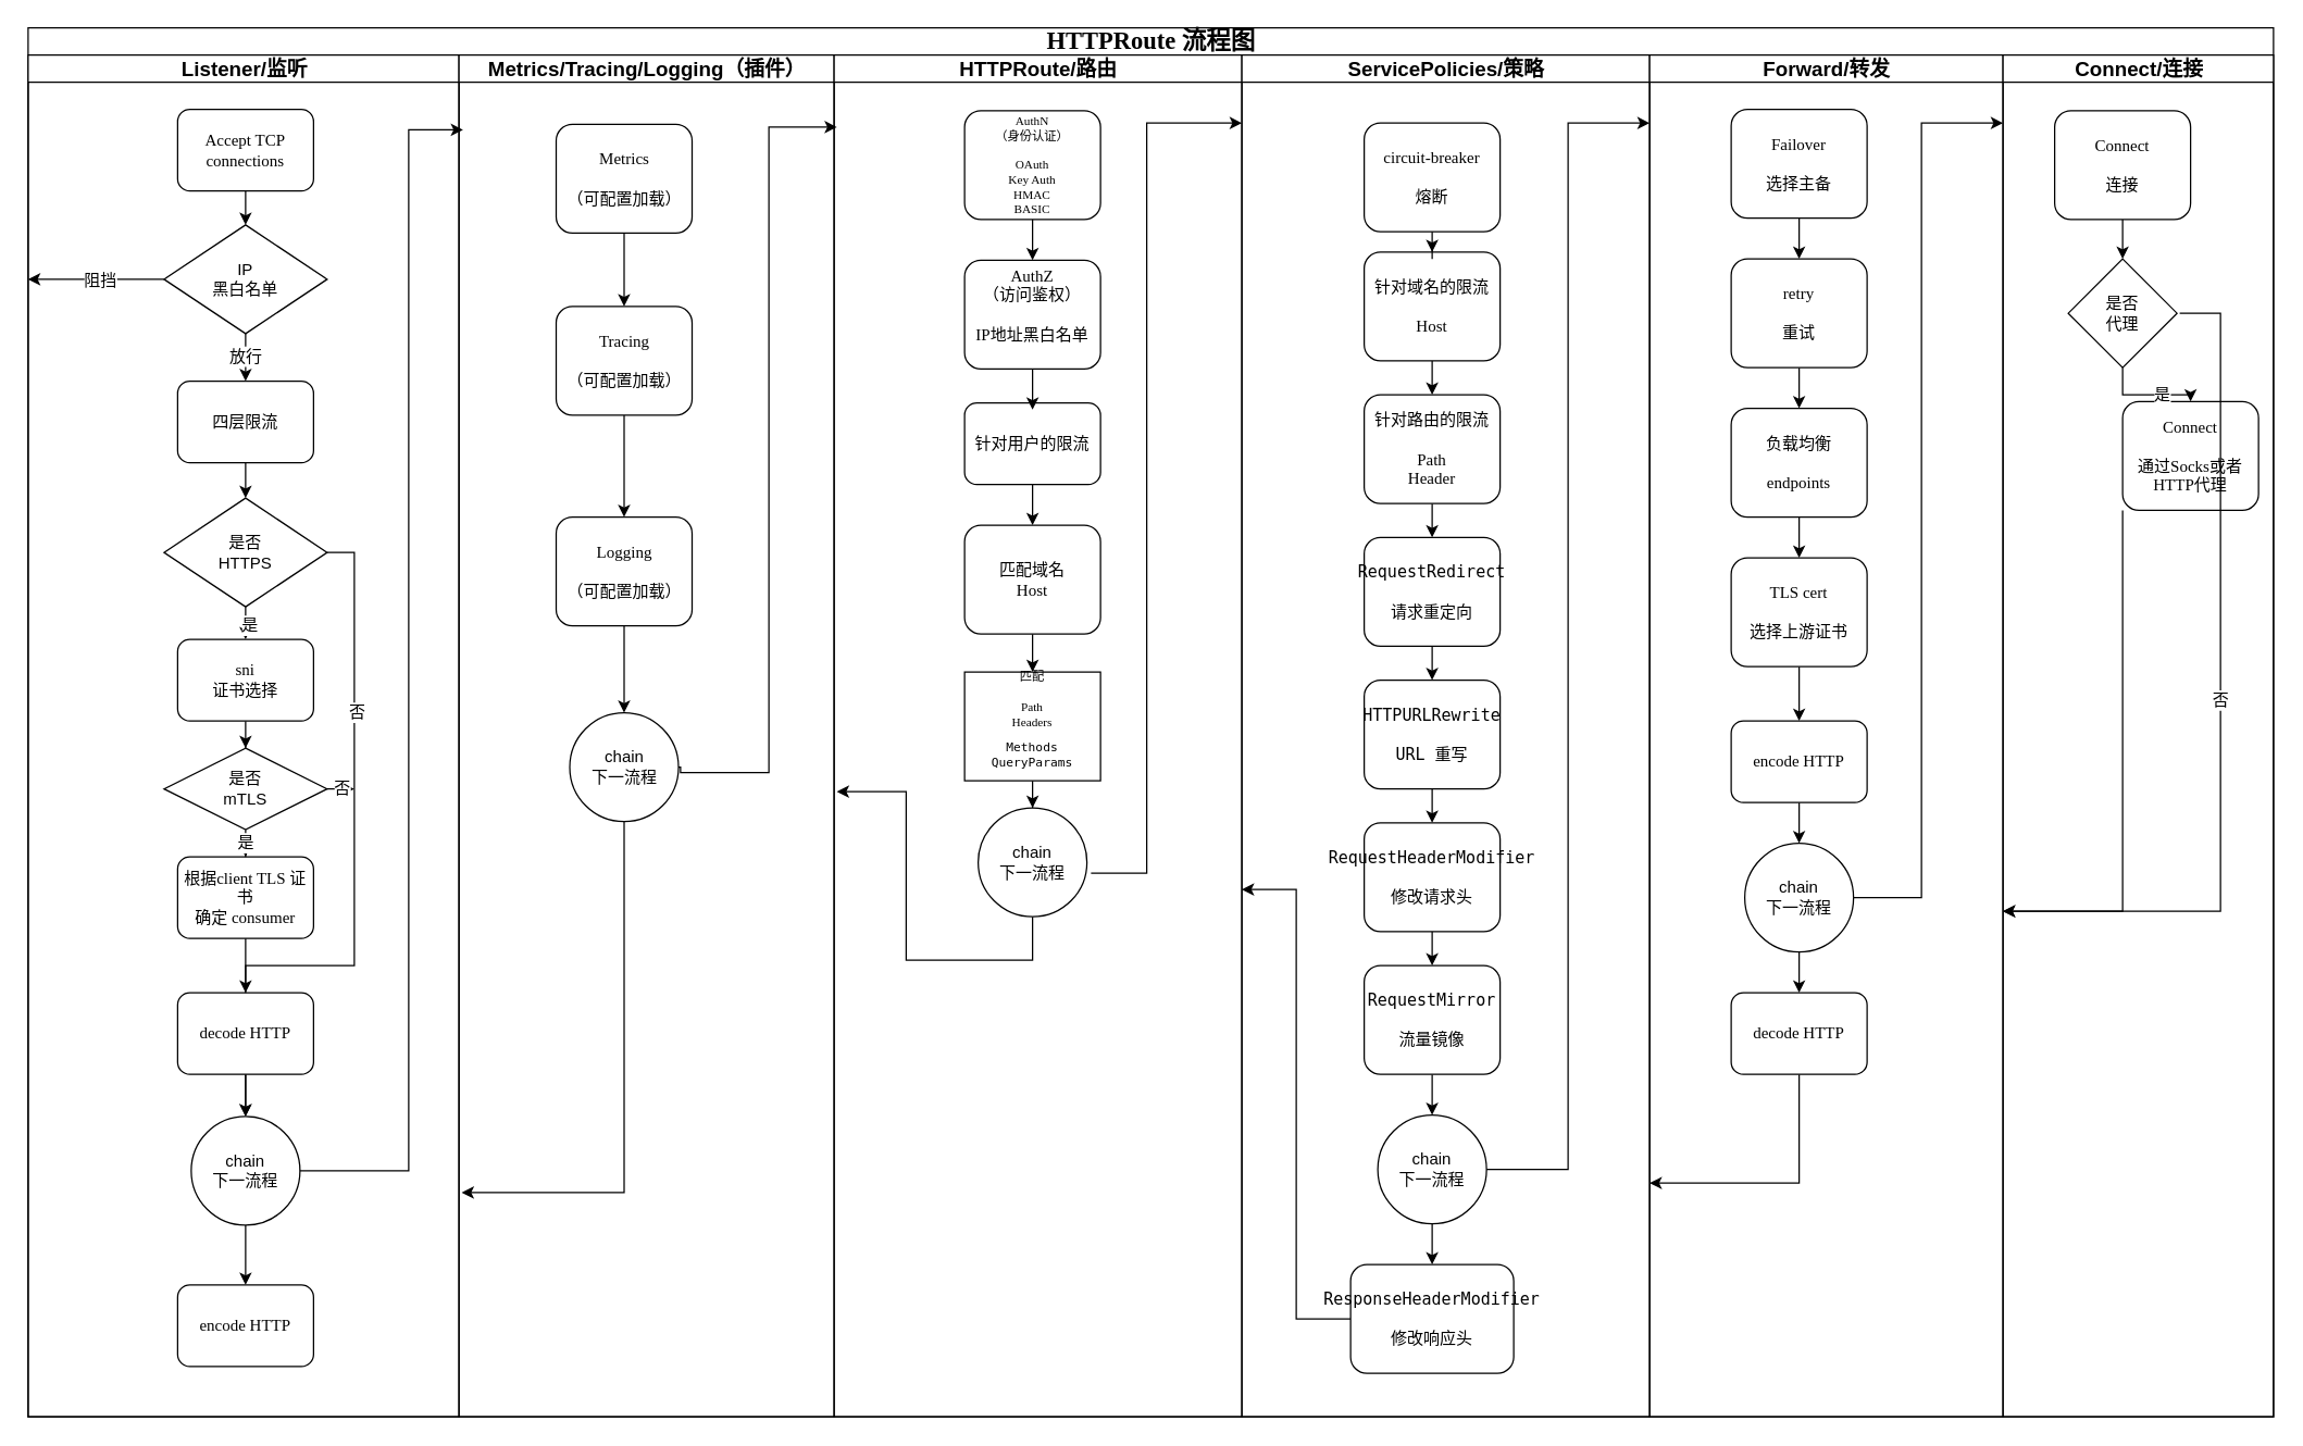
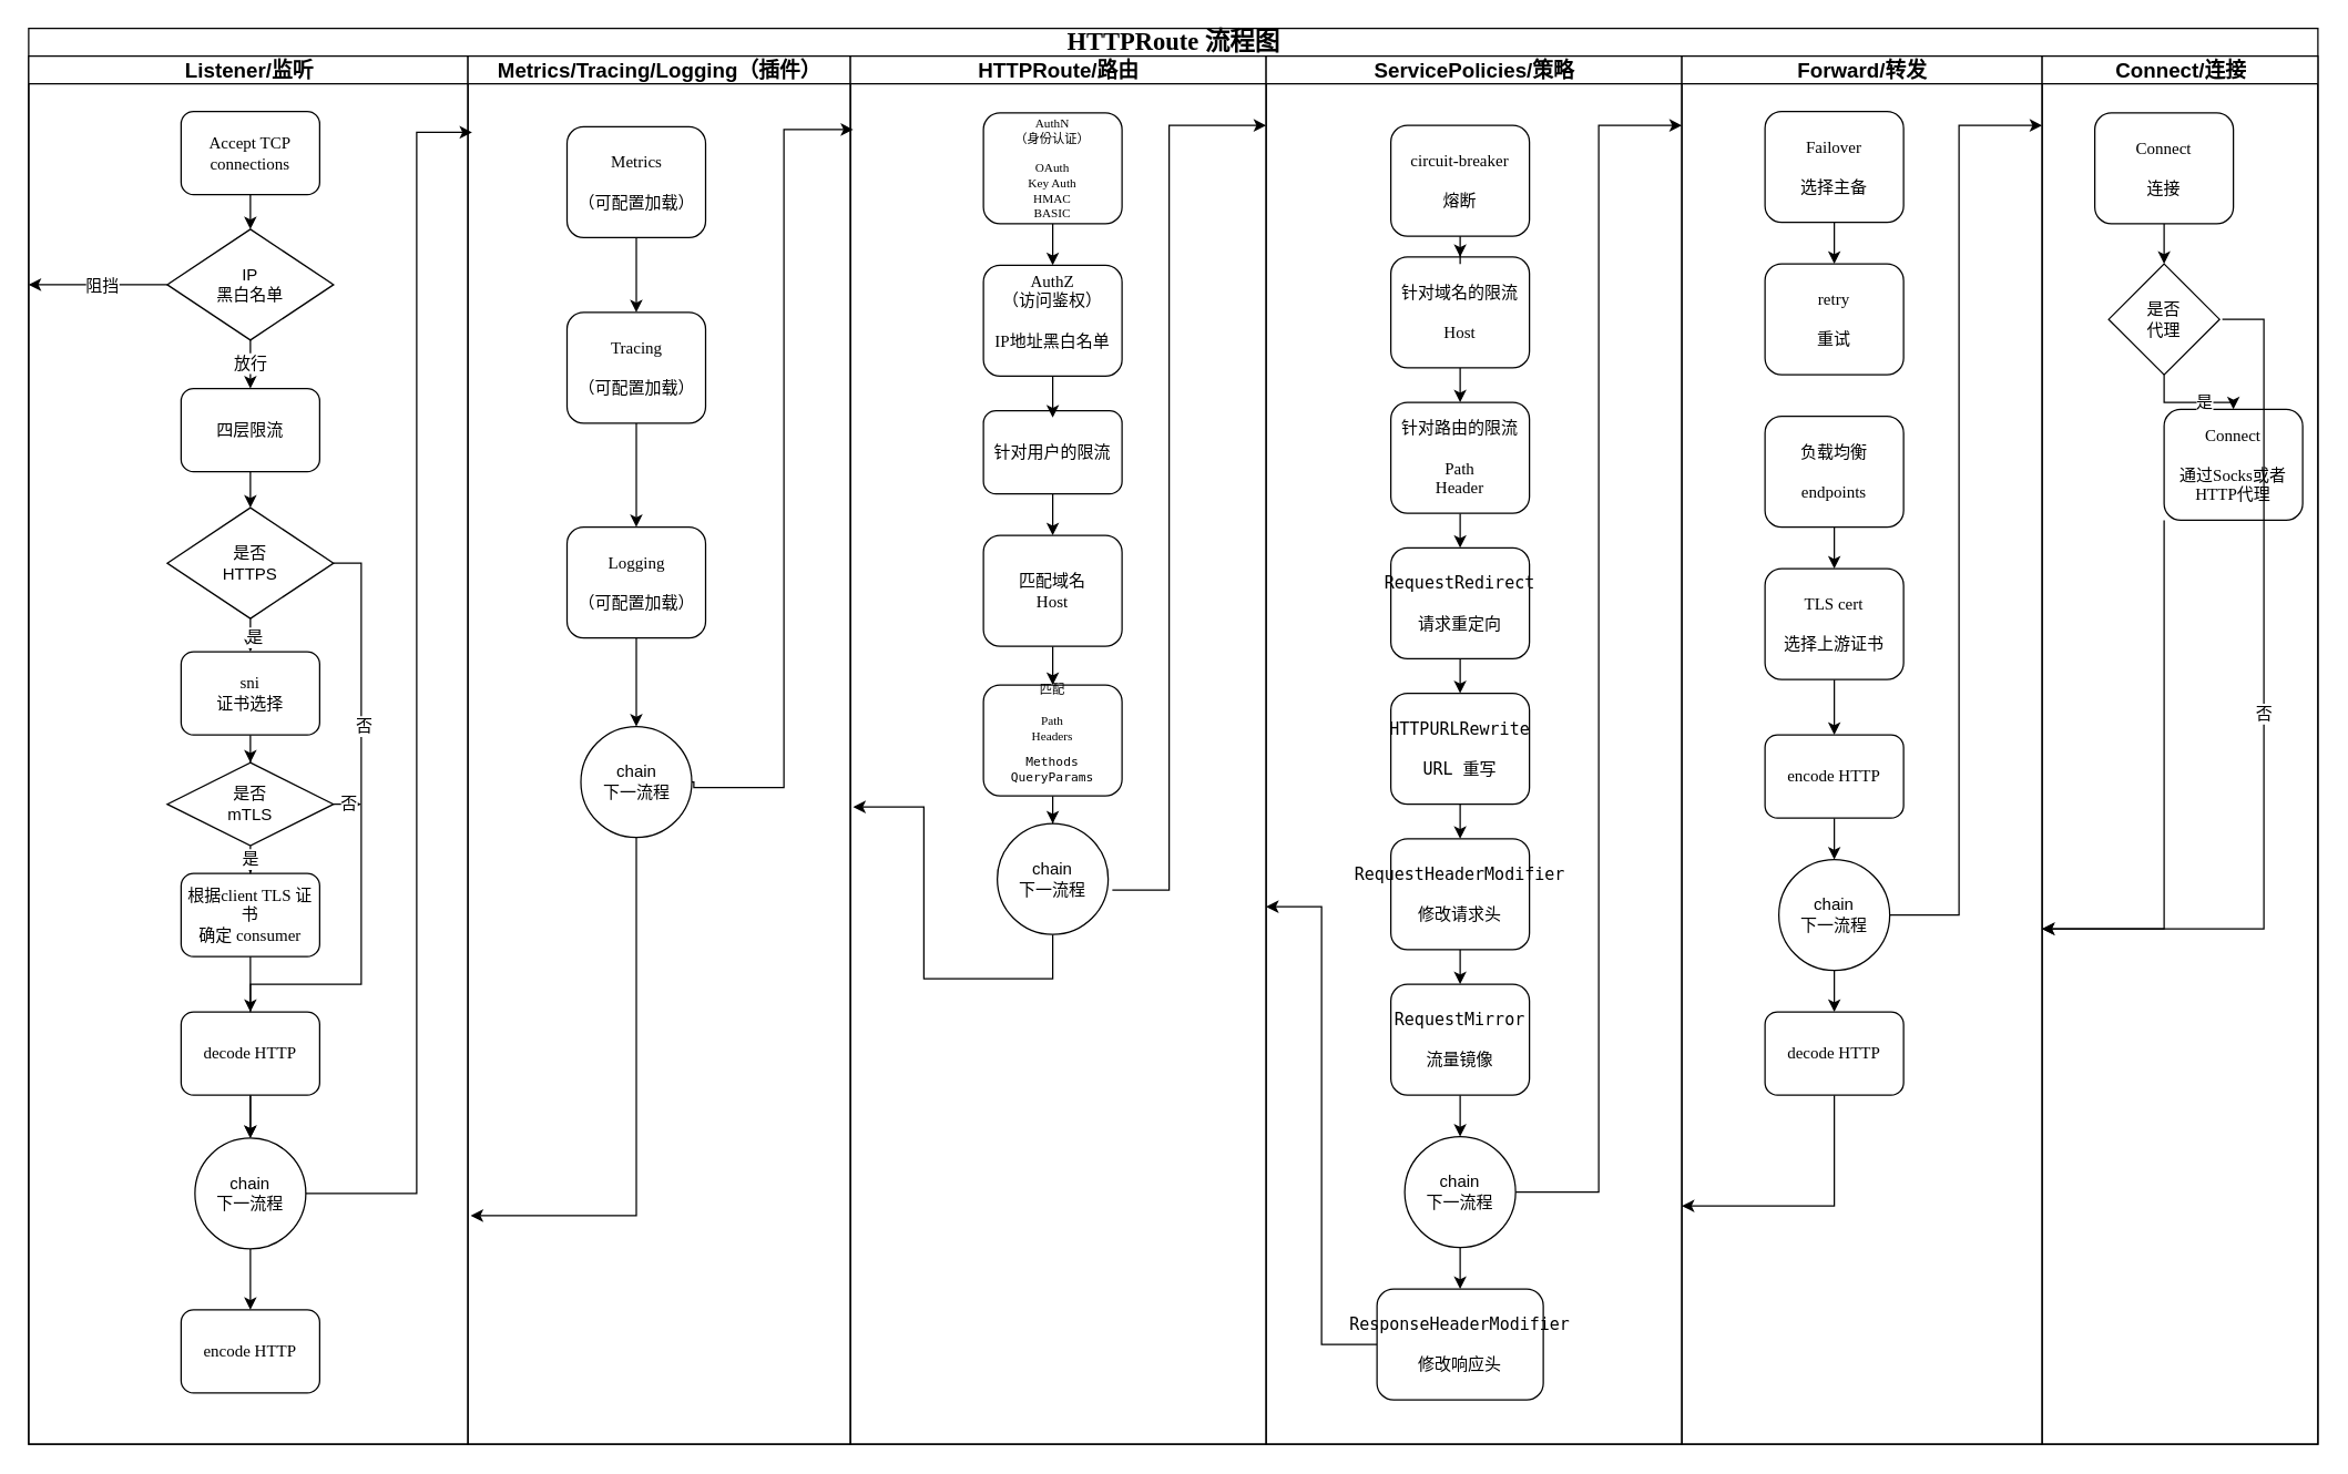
- <mxCell id="79" value="" style="edgeStyle=orthogonalEdgeStyle;rounded=0;orthogonalLoop=1;jettySize=auto;html=1;fontSize=12;" edge="1" parent="74" source="80" target="76"><mxGeometry relative="1" as="geometry" /></mxCell>
- <mxCell id="52" value="&lt;div style=&quot;font-size: 9px;&quot;&gt;匹配&lt;/div&gt;&lt;div style=&quot;font-size: 9px;&quot;&gt;&lt;br style=&quot;font-size: 9px;&quot;&gt;&lt;/div&gt;&lt;div style=&quot;font-size: 9px;&quot;&gt;Path&lt;/div&gt;&lt;div style=&quot;font-size: 9px;&quot;&gt;Headers&lt;/div&gt;&lt;div style=&quot;font-size: 9px;&quot;&gt;&lt;pre style=&quot;font-size: 9px;&quot;&gt;Methods&lt;br style=&quot;font-size: 9px;&quot;&gt;QueryParams&lt;/pre&gt;&lt;/div&gt;" style="whiteSpace=wrap;html=1;shadow=0;labelBackgroundColor=none;strokeWidth=1;fontFamily=Verdana;fontSize=9;align=center;rounded=0;" vertex="1" parent="39"><mxGeometry x="96" y="454" width="100" height="80" as="geometry" /></mxCell>
+ <mxCell id="52" value="&lt;div style=&quot;font-size: 9px;&quot;&gt;匹配&lt;/div&gt;&lt;div style=&quot;font-size: 9px;&quot;&gt;&lt;br style=&quot;font-size: 9px;&quot;&gt;&lt;/div&gt;&lt;div style=&quot;font-size: 9px;&quot;&gt;Path&lt;/div&gt;&lt;div style=&quot;font-size: 9px;&quot;&gt;Headers&lt;/div&gt;&lt;div style=&quot;font-size: 9px;&quot;&gt;&lt;pre style=&quot;font-size: 9px;&quot;&gt;Methods&lt;br style=&quot;font-size: 9px;&quot;&gt;QueryParams&lt;/pre&gt;&lt;/div&gt;" style="rounded=1;whiteSpace=wrap;html=1;shadow=0;labelBackgroundColor=none;strokeWidth=1;fontFamily=Verdana;fontSize=9;align=center;" vertex="1" parent="39"><mxGeometry x="96" y="454" width="100" height="80" as="geometry" /></mxCell>
